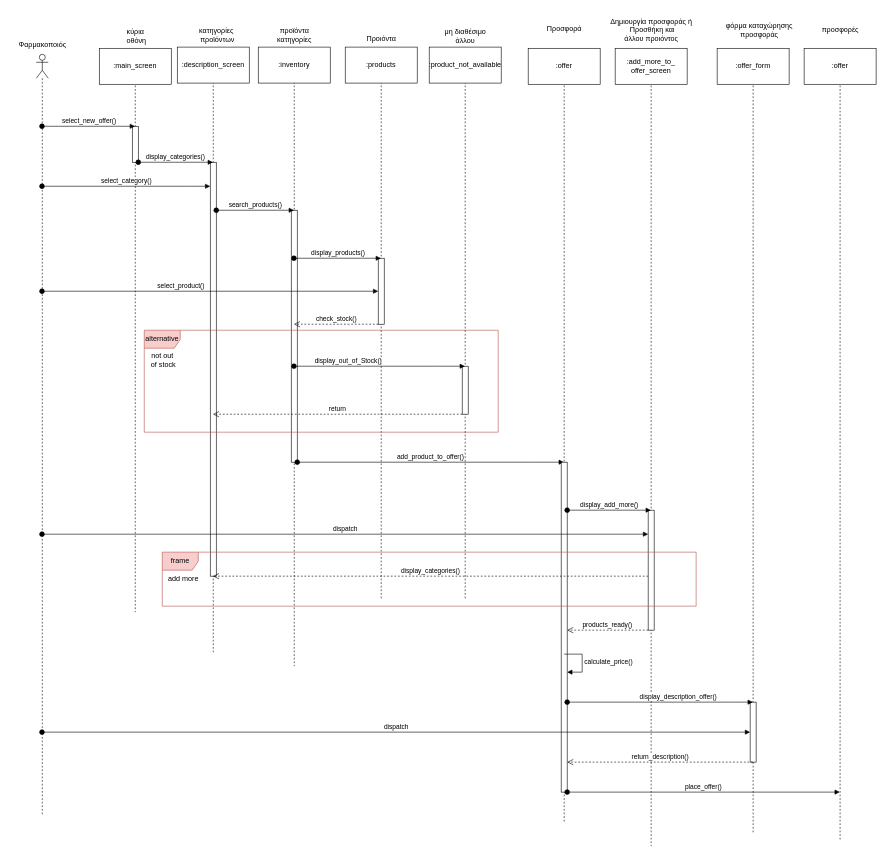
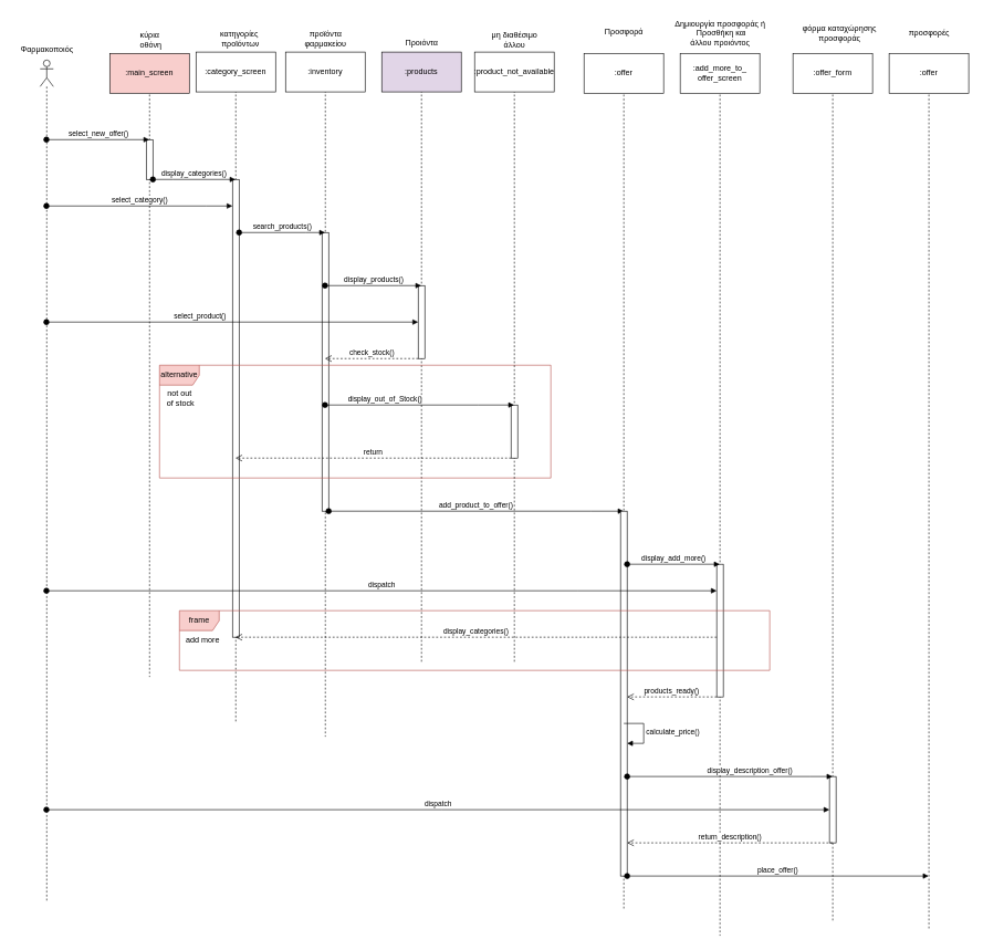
- <mxCell id="15" value="προϊόντα&lt;br style=&quot;border-color: var(--border-color); background-color: rgb(255, 255, 255);&quot;&gt;&lt;span style=&quot;background-color: rgb(255, 255, 255);&quot;&gt;κατηγορίες&lt;/span&gt;" style="text;html=1;align=center;verticalAlign=middle;resizable=0;points=[];autosize=1;strokeColor=none;fillColor=none;" parent="1" vertex="1"><mxGeometry x="445" y="38" width="90" height="40" as="geometry" /></mxCell>
+ <mxCell id="15" value="προϊόντα&lt;br style=&quot;border-color: var(--border-color); background-color: rgb(255, 255, 255);&quot;&gt;&lt;span style=&quot;background-color: rgb(255, 255, 255);&quot;&gt;φαρμακείου&lt;/span&gt;" style="text;html=1;align=center;verticalAlign=middle;resizable=0;points=[];autosize=1;strokeColor=none;fillColor=none;" parent="1" vertex="1"><mxGeometry x="445" y="38" width="90" height="40" as="geometry" /></mxCell>
- <mxCell id="54" value=":description_screen" style="whiteSpace=wrap;html=1;" vertex="1" parent="1"><mxGeometry x="295" y="78" width="120" height="60" as="geometry" /></mxCell>
+ <mxCell id="54" value=":category_screen" style="whiteSpace=wrap;html=1;" vertex="1" parent="1"><mxGeometry x="295" y="78" width="120" height="60" as="geometry" /></mxCell>
- <mxCell id="56" value=":products" style="whiteSpace=wrap;html=1;" vertex="1" parent="1"><mxGeometry x="575" y="78" width="120" height="60" as="geometry" /></mxCell>
+ <mxCell id="56" value=":products" style="whiteSpace=wrap;html=1;fillColor=#e1d5e7;" vertex="1" parent="1"><mxGeometry x="575" y="78" width="120" height="60" as="geometry" /></mxCell>
- <mxCell id="53" value=":main_screen" style="rounded=0;whiteSpace=wrap;html=1;" vertex="1" parent="1"><mxGeometry x="165" y="80" width="120" height="60" as="geometry" /></mxCell>
+ <mxCell id="53" value=":main_screen" style="rounded=0;whiteSpace=wrap;html=1;fillColor=#f8cecc;" vertex="1" parent="1"><mxGeometry x="165" y="80" width="120" height="60" as="geometry" /></mxCell>
